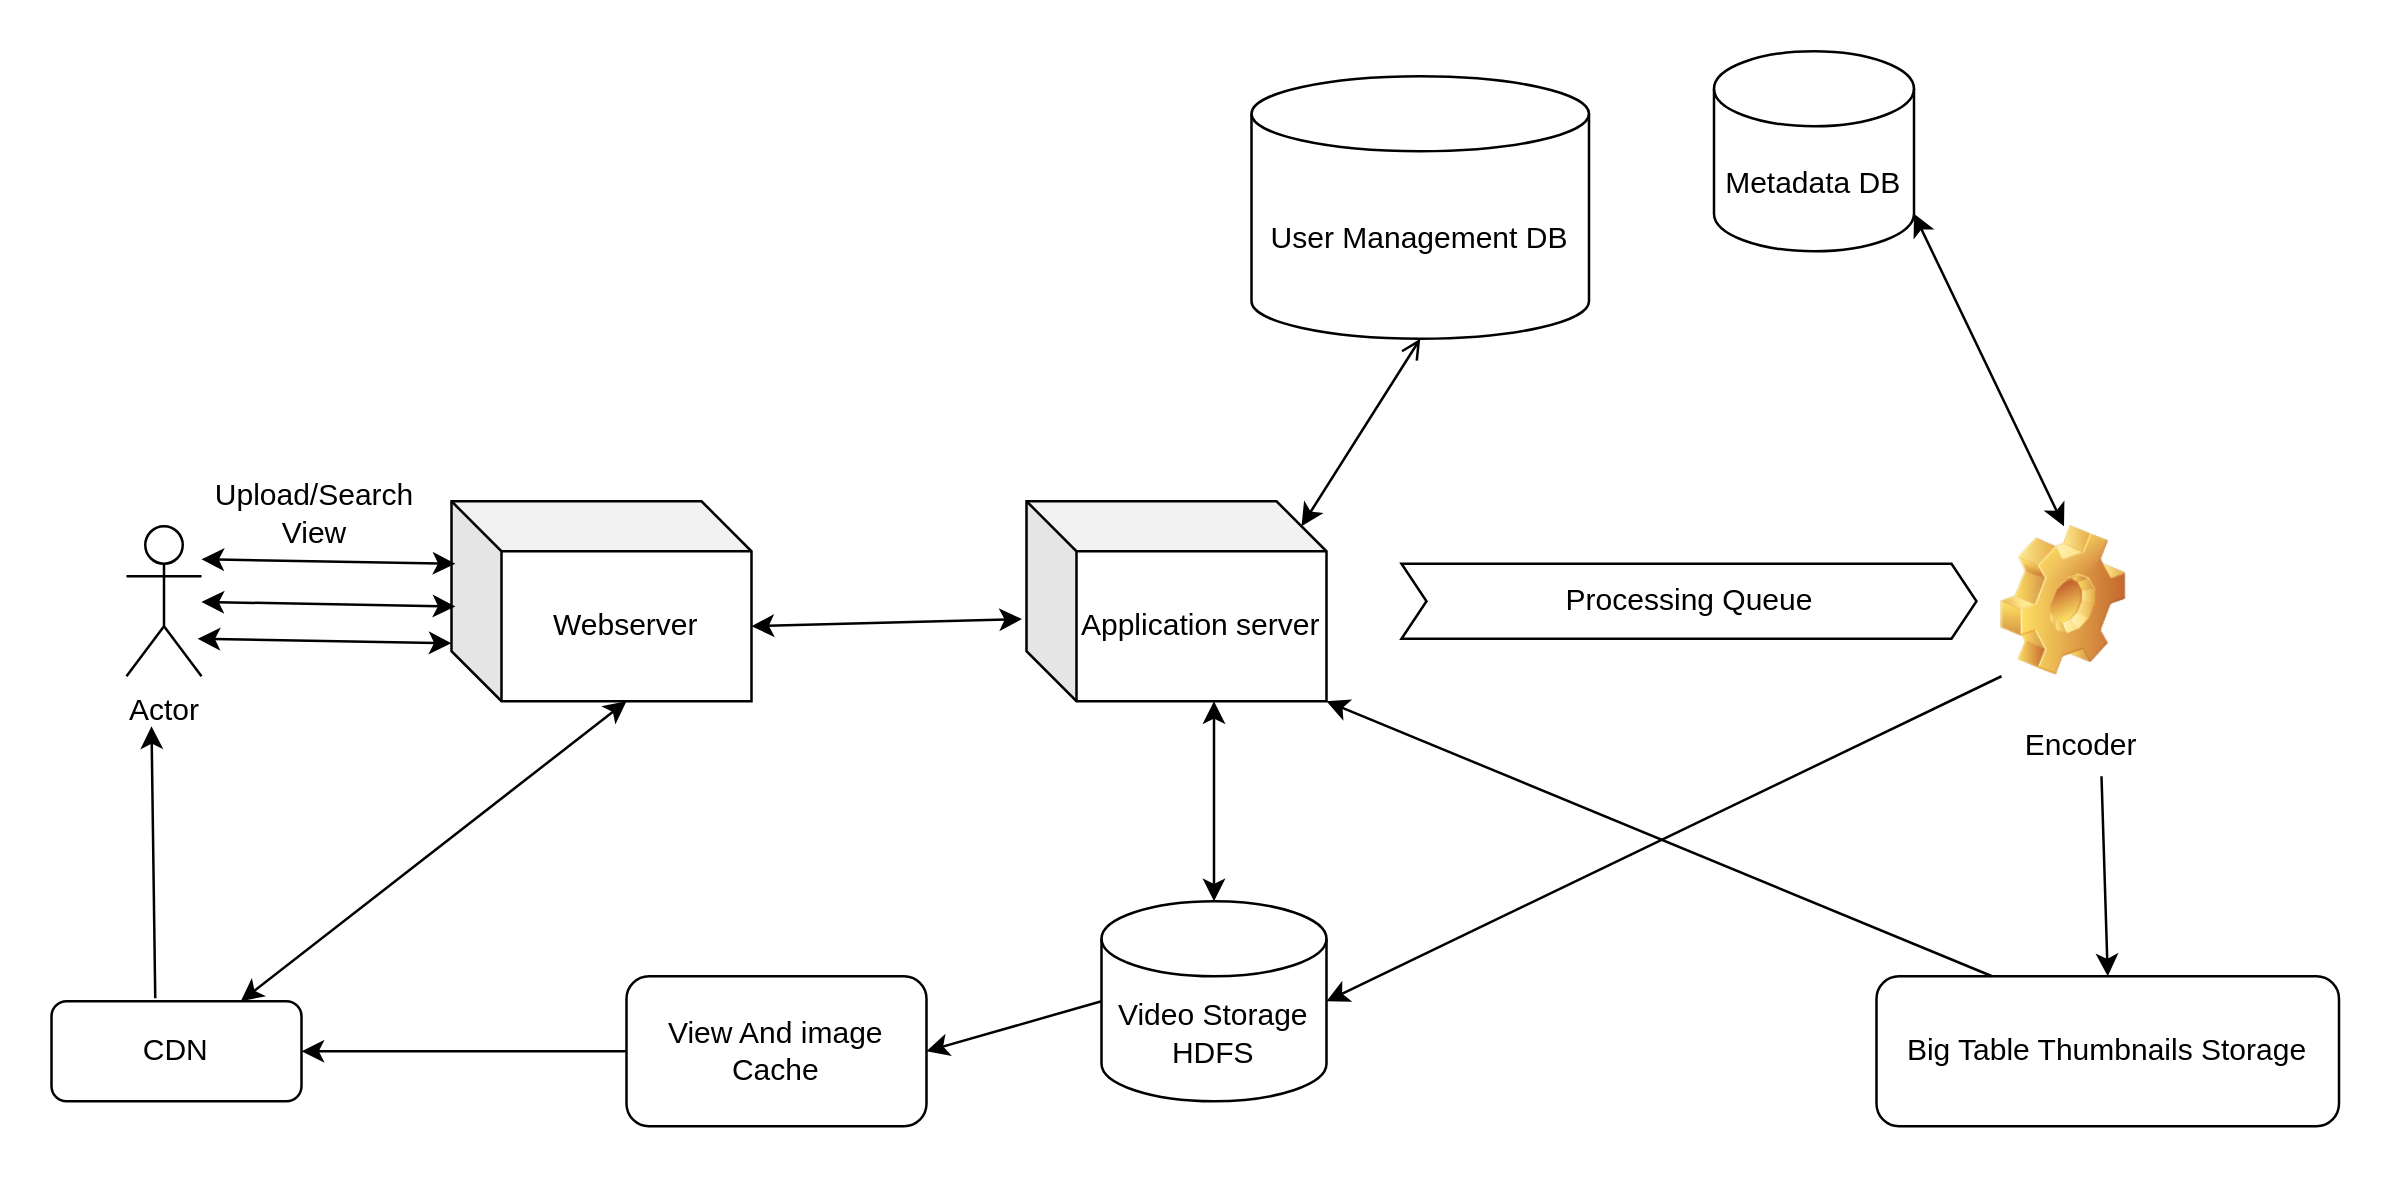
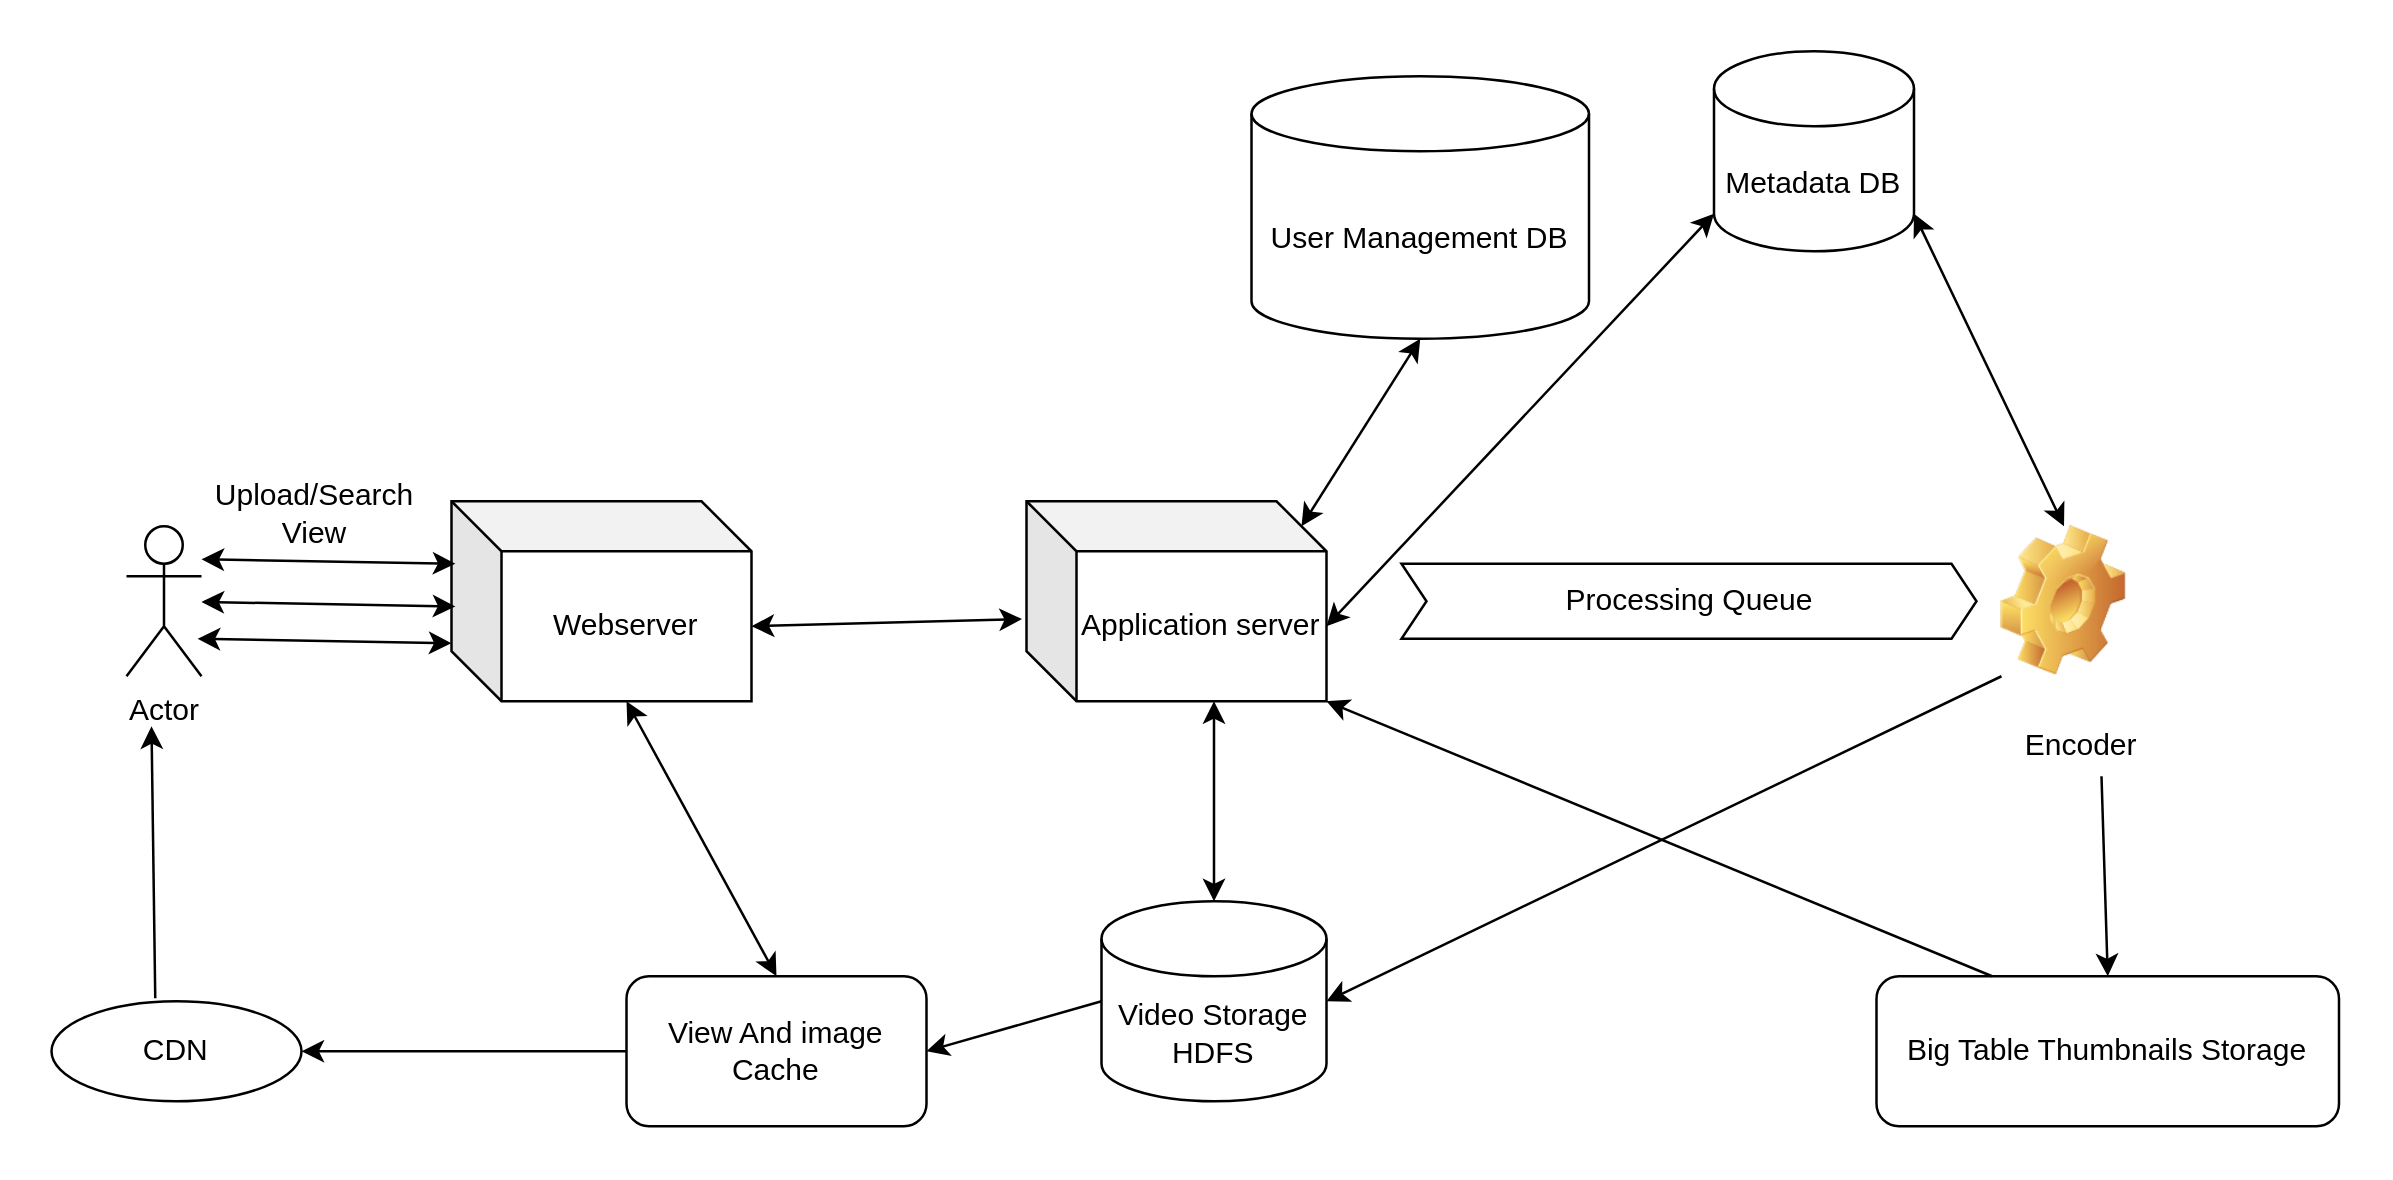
- <mxCell id="11" value="" style="endArrow=open;startArrow=classic;html=1;rounded=0;entryX=0.5;entryY=1;entryDx=0;entryDy=0;entryPerimeter=0;exitX=0;exitY=0;exitDx=110;exitDy=10;exitPerimeter=0;" edge="1" parent="1" source="6" target="8"><mxGeometry width="50" height="50" relative="1" as="geometry"><mxPoint x="390" y="270" as="sourcePoint" /><mxPoint x="440" y="220" as="targetPoint" /></mxGeometry></mxCell>
+ <mxCell id="11" value="" style="endArrow=classic;startArrow=classic;html=1;rounded=0;entryX=0.5;entryY=1;entryDx=0;entryDy=0;entryPerimeter=0;exitX=0;exitY=0;exitDx=110;exitDy=10;exitPerimeter=0;" edge="1" parent="1" source="6" target="8"><mxGeometry width="50" height="50" relative="1" as="geometry"><mxPoint x="390" y="270" as="sourcePoint" /><mxPoint x="440" y="220" as="targetPoint" /></mxGeometry></mxCell>
+ <mxCell id="12" value="" style="endArrow=classic;startArrow=classic;html=1;rounded=0;entryX=0;entryY=1;entryDx=0;entryDy=-15;entryPerimeter=0;exitX=0;exitY=0;exitDx=120;exitDy=50;exitPerimeter=0;" edge="1" parent="1" source="6" target="9"><mxGeometry width="50" height="50" relative="1" as="geometry"><mxPoint x="390" y="270" as="sourcePoint" /><mxPoint x="440" y="220" as="targetPoint" /></mxGeometry></mxCell>
- <mxCell id="28" value="" style="endArrow=classic;startArrow=classic;html=1;rounded=0;exitX=0;exitY=0;exitDx=70;exitDy=80;exitPerimeter=0;" edge="1" parent="1" source="5" target="3"><mxGeometry width="50" height="50" relative="1" as="geometry"><mxPoint x="390" y="250" as="sourcePoint" /><mxPoint x="440" y="200" as="targetPoint" /></mxGeometry></mxCell>
+ <mxCell id="28" value="" style="endArrow=classic;startArrow=classic;html=1;rounded=0;entryX=0.5;entryY=0;entryDx=0;entryDy=0;exitX=0;exitY=0;exitDx=70;exitDy=80;exitPerimeter=0;" edge="1" parent="1" source="5" target="21"><mxGeometry width="50" height="50" relative="1" as="geometry"><mxPoint x="390" y="250" as="sourcePoint" /><mxPoint x="440" y="200" as="targetPoint" /></mxGeometry></mxCell>
- <mxCell id="3" value="CDN" style="rounded=1;whiteSpace=wrap;html=1;" vertex="1" parent="1"><mxGeometry x="20" y="400" width="100" height="40" as="geometry" /></mxCell>
+ <mxCell id="3" value="CDN" style="ellipse;whiteSpace=wrap;html=1;" vertex="1" parent="1"><mxGeometry x="20" y="400" width="100" height="40" as="geometry" /></mxCell>
